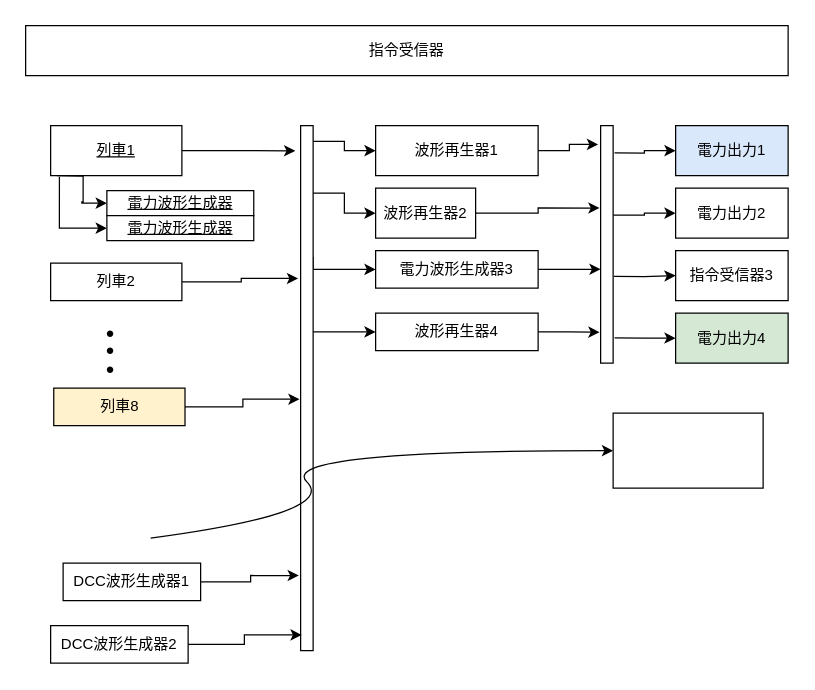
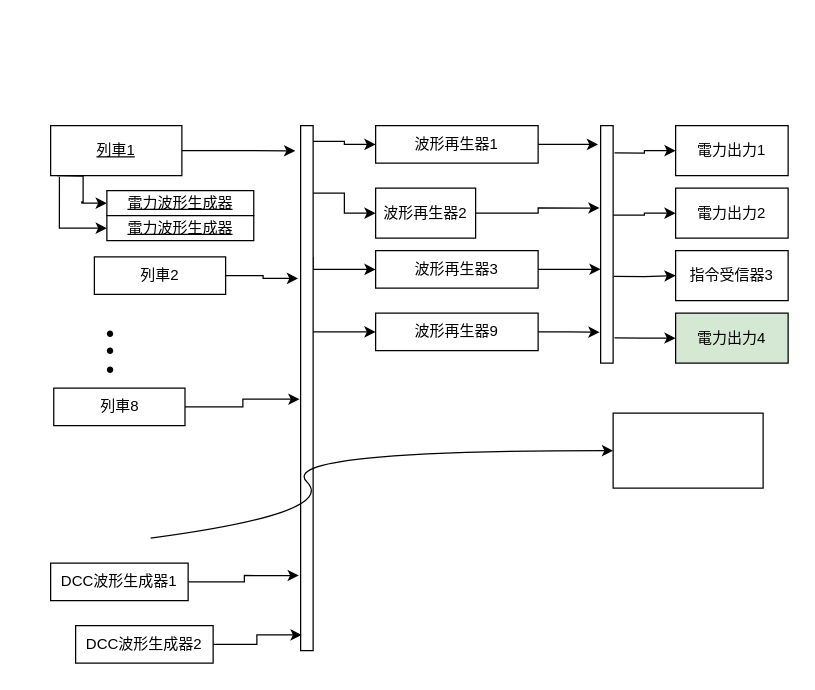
- <mxCell id="4" value="指令受信器" style="rounded=0;whiteSpace=wrap;html=1;" vertex="1" parent="1"><mxGeometry x="20" y="20" width="610" height="40" as="geometry" /></mxCell>
- <mxCell id="3" value="波形再生器1" style="rounded=0;whiteSpace=wrap;html=1;" vertex="1" parent="1"><mxGeometry x="300" y="100" width="130" height="40" as="geometry" /></mxCell>
+ <mxCell id="3" value="波形再生器1" style="rounded=0;whiteSpace=wrap;html=1;" vertex="1" parent="1"><mxGeometry x="300" y="100" width="130" height="30" as="geometry" /></mxCell>
- <mxCell id="30" value="電力出力1" style="rounded=0;whiteSpace=wrap;html=1;fillColor=#dae8fc;" vertex="1" parent="1"><mxGeometry x="540" y="100" width="90" height="40" as="geometry" /></mxCell>
+ <mxCell id="30" value="電力出力1" style="rounded=0;whiteSpace=wrap;html=1;" vertex="1" parent="1"><mxGeometry x="540" y="100" width="90" height="40" as="geometry" /></mxCell>
- <mxCell id="8" value="電力波形生成器3" style="rounded=0;whiteSpace=wrap;html=1;" vertex="1" parent="1"><mxGeometry x="300" y="200" width="130" height="30" as="geometry" /></mxCell>
+ <mxCell id="8" value="波形再生器3" style="rounded=0;whiteSpace=wrap;html=1;" vertex="1" parent="1"><mxGeometry x="300" y="200" width="130" height="30" as="geometry" /></mxCell>
- <mxCell id="21" value="列車2" style="rounded=0;whiteSpace=wrap;html=1;shadow=0;glass=0;sketch=0;" vertex="1" parent="1"><mxGeometry x="40" y="210" width="105" height="30" as="geometry" /></mxCell>
+ <mxCell id="21" value="列車2" style="rounded=0;whiteSpace=wrap;html=1;shadow=0;glass=0;sketch=0;" vertex="1" parent="1"><mxGeometry x="75" y="205" width="105" height="30" as="geometry" /></mxCell>
- <mxCell id="10" value="波形再生器4" style="rounded=0;whiteSpace=wrap;html=1;" vertex="1" parent="1"><mxGeometry x="300" y="250" width="130" height="30" as="geometry" /></mxCell>
+ <mxCell id="10" value="波形再生器9" style="rounded=0;whiteSpace=wrap;html=1;" vertex="1" parent="1"><mxGeometry x="300" y="250" width="130" height="30" as="geometry" /></mxCell>
- <mxCell id="23" value="列車8" style="rounded=0;whiteSpace=wrap;html=1;shadow=0;glass=0;sketch=0;fillColor=#fff2cc;" vertex="1" parent="1"><mxGeometry x="42.5" y="310" width="105" height="30" as="geometry" /></mxCell>
+ <mxCell id="23" value="列車8" style="rounded=0;whiteSpace=wrap;html=1;shadow=0;glass=0;sketch=0;" vertex="1" parent="1"><mxGeometry x="42.5" y="310" width="105" height="30" as="geometry" /></mxCell>
- <mxCell id="17" value="DCC波形生成器1" style="rounded=0;whiteSpace=wrap;html=1;shadow=0;glass=0;sketch=0;" vertex="1" parent="1"><mxGeometry x="50" y="450" width="110" height="30" as="geometry" /></mxCell>
+ <mxCell id="17" value="DCC波形生成器1" style="rounded=0;whiteSpace=wrap;html=1;shadow=0;glass=0;sketch=0;" vertex="1" parent="1"><mxGeometry x="40" y="450" width="110" height="30" as="geometry" /></mxCell>
- <mxCell id="19" value="DCC波形生成器2" style="rounded=0;whiteSpace=wrap;html=1;shadow=0;glass=0;sketch=0;" vertex="1" parent="1"><mxGeometry x="40" y="500" width="110" height="30" as="geometry" /></mxCell>
+ <mxCell id="19" value="DCC波形生成器2" style="rounded=0;whiteSpace=wrap;html=1;shadow=0;glass=0;sketch=0;" vertex="1" parent="1"><mxGeometry x="60" y="500" width="110" height="30" as="geometry" /></mxCell>
